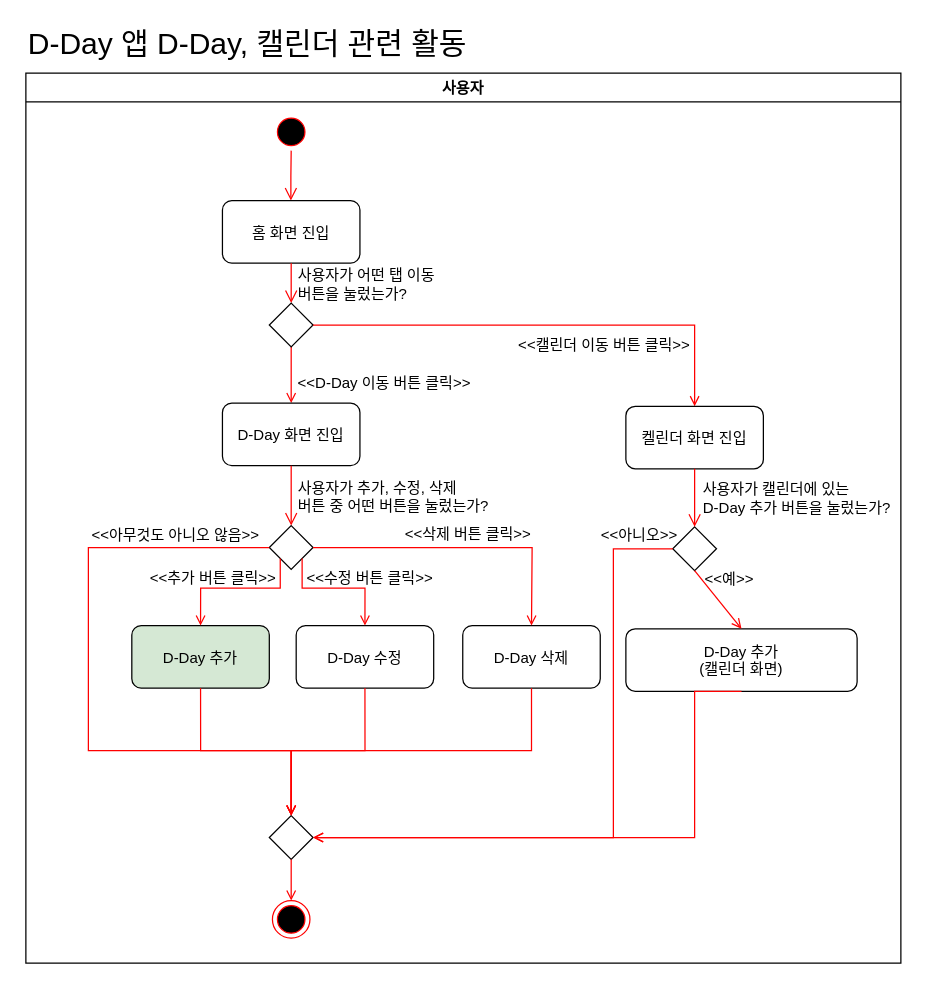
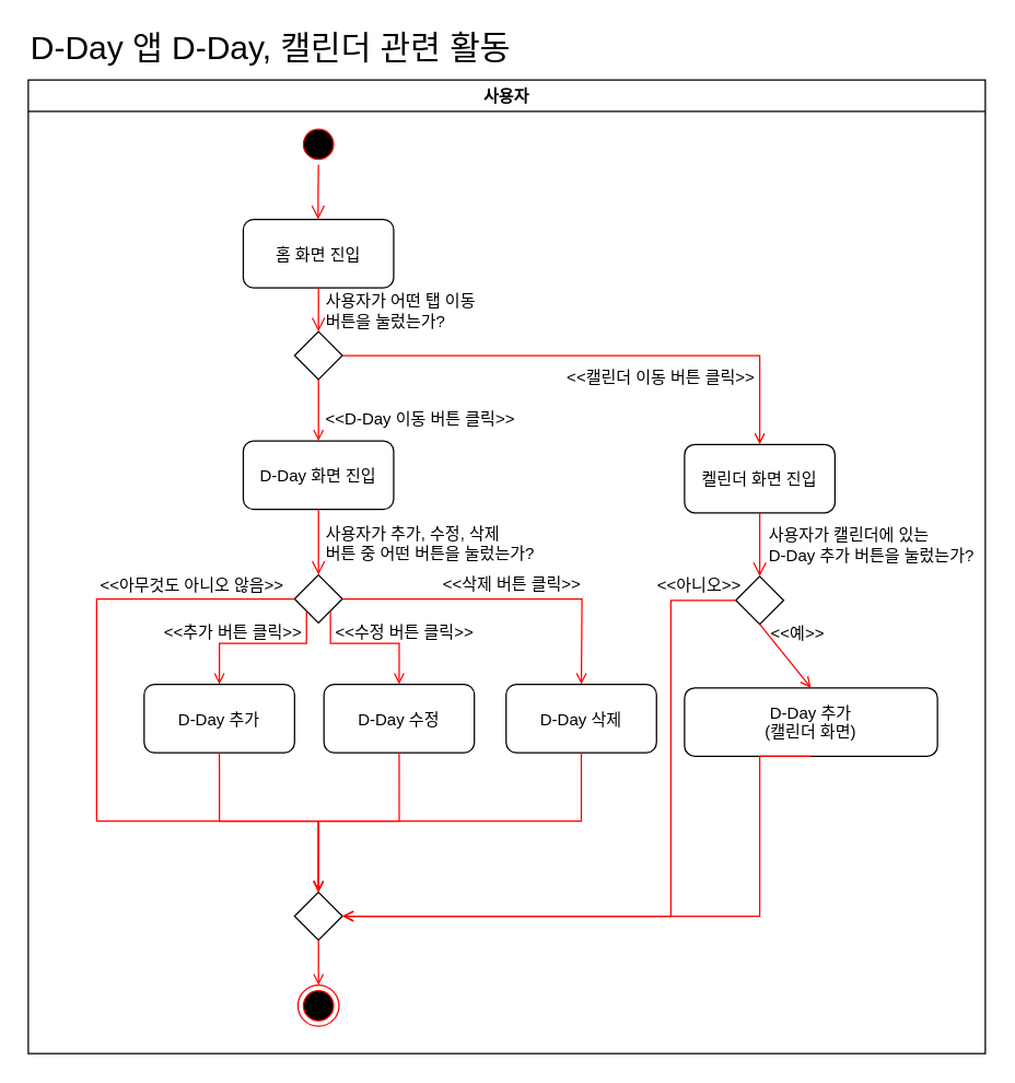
- <mxCell id="17" value="D-Day 추가" style="rounded=1;fillColor=#d5e8d4;" parent="2" vertex="1"><mxGeometry x="84.75" y="442" width="110" height="50" as="geometry" /></mxCell>
+ <mxCell id="17" value="D-Day 추가" style="rounded=1;" parent="2" vertex="1"><mxGeometry x="84.75" y="442" width="110" height="50" as="geometry" /></mxCell>
